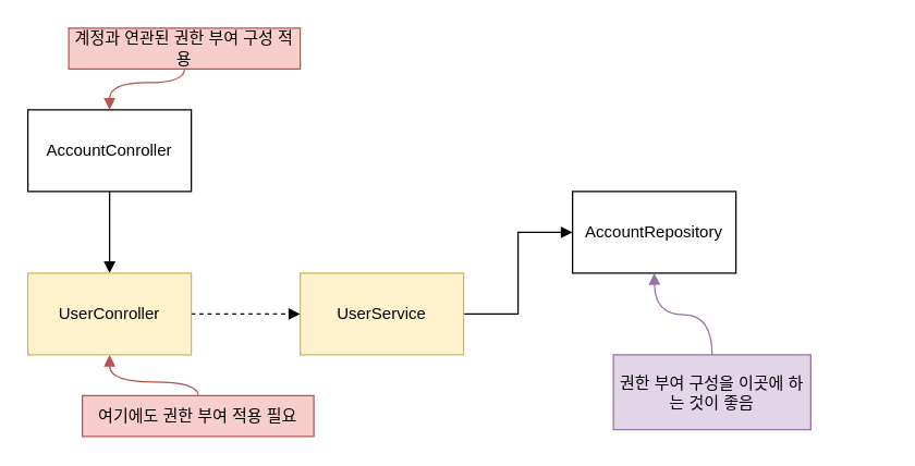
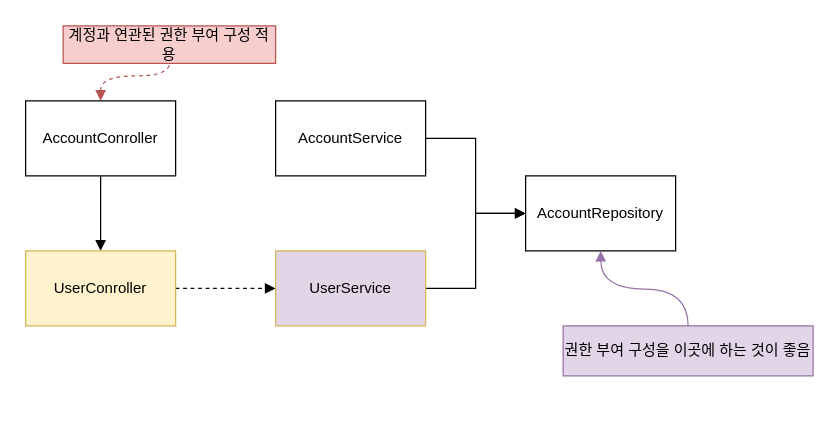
- <mxCell id="13" style="edgeStyle=orthogonalEdgeStyle;rounded=0;orthogonalLoop=1;jettySize=auto;html=1;curved=1;startArrow=block;startFill=1;endArrow=none;endFill=0;fillColor=#f8cecc;strokeColor=#b85450;exitX=0.5;exitY=0;exitDx=0;exitDy=0;" edge="1" parent="1" target="14" source="6"><mxGeometry relative="1" as="geometry"><mxPoint x="70" y="-30" as="sourcePoint" /></mxGeometry></mxCell>
+ <mxCell id="13" style="edgeStyle=orthogonalEdgeStyle;rounded=0;orthogonalLoop=1;jettySize=auto;html=1;curved=1;startArrow=block;startFill=1;endArrow=none;endFill=0;fillColor=#f8cecc;strokeColor=#b85450;exitX=0.5;exitY=0;exitDx=0;exitDy=0;dashed=1;" edge="1" parent="1" target="14" source="6"><mxGeometry relative="1" as="geometry"><mxPoint x="70" y="-30" as="sourcePoint" /></mxGeometry></mxCell>
+ <mxCell id="4" value="AccountService" style="rounded=0;whiteSpace=wrap;html=1;" vertex="1" parent="1"><mxGeometry x="220" y="80" width="120" height="60" as="geometry" /></mxCell>
+ <mxCell id="3" style="edgeStyle=orthogonalEdgeStyle;rounded=0;orthogonalLoop=1;jettySize=auto;html=1;entryX=0;entryY=0.5;entryDx=0;entryDy=0;endArrow=block;endFill=1;" edge="1" parent="1" source="4" target="2"><mxGeometry relative="1" as="geometry" /></mxCell>
- <mxCell id="8" value="UserService" style="rounded=0;whiteSpace=wrap;html=1;fillColor=#fff2cc;strokeColor=#d6b656;" vertex="1" parent="1"><mxGeometry x="220" y="200" width="120" height="60" as="geometry" /></mxCell>
+ <mxCell id="8" value="UserService" style="rounded=0;whiteSpace=wrap;html=1;fillColor=#e1d5e7;strokeColor=#d6b656;" vertex="1" parent="1"><mxGeometry x="220" y="200" width="120" height="60" as="geometry" /></mxCell>
- <mxCell id="10" style="edgeStyle=orthogonalEdgeStyle;rounded=0;orthogonalLoop=1;jettySize=auto;html=1;curved=1;startArrow=block;startFill=1;endArrow=none;endFill=0;fillColor=#f8cecc;strokeColor=#b85450;" edge="1" parent="1" source="11" target="12"><mxGeometry relative="1" as="geometry" /></mxCell>
- <mxCell id="16" value="권한 부여 구성을 이곳에 하는 것이 좋음" style="text;html=1;strokeColor=#9673a6;fillColor=#e1d5e7;align=center;verticalAlign=middle;whiteSpace=wrap;rounded=0;" vertex="1" parent="1"><mxGeometry x="450" y="260" width="145" height="55" as="geometry" /></mxCell>
+ <mxCell id="16" value="권한 부여 구성을 이곳에 하는 것이 좋음" style="text;html=1;strokeColor=#9673a6;fillColor=#e1d5e7;align=center;verticalAlign=middle;whiteSpace=wrap;rounded=0;" vertex="1" parent="1"><mxGeometry x="450" y="260" width="200" height="40" as="geometry" /></mxCell>
- <mxCell id="12" value="여기에도 권한 부여 적용 필요" style="text;html=1;strokeColor=#b85450;fillColor=#f8cecc;align=center;verticalAlign=middle;whiteSpace=wrap;rounded=0;" vertex="1" parent="1"><mxGeometry x="60" y="290" width="170" height="30" as="geometry" /></mxCell>
